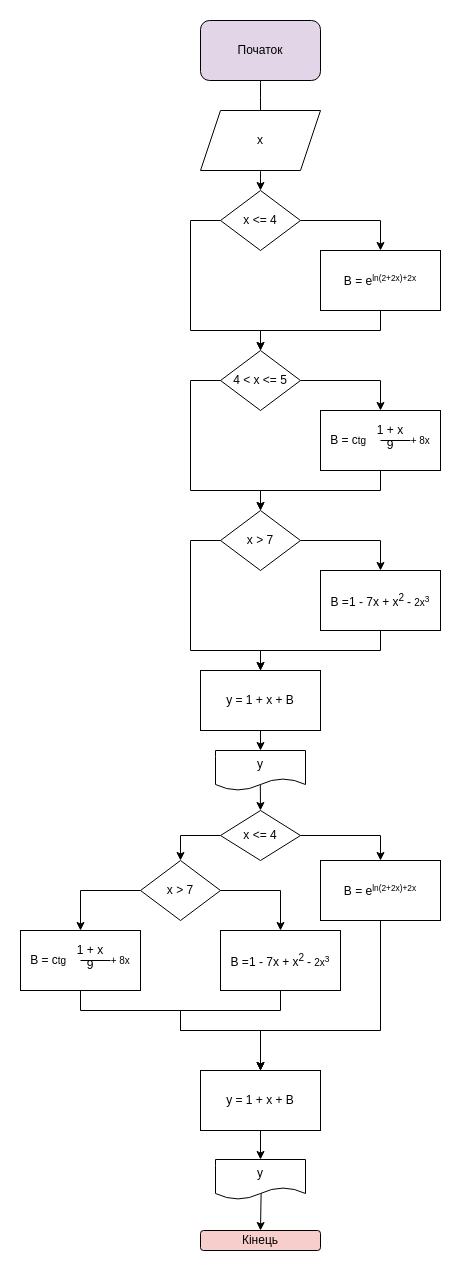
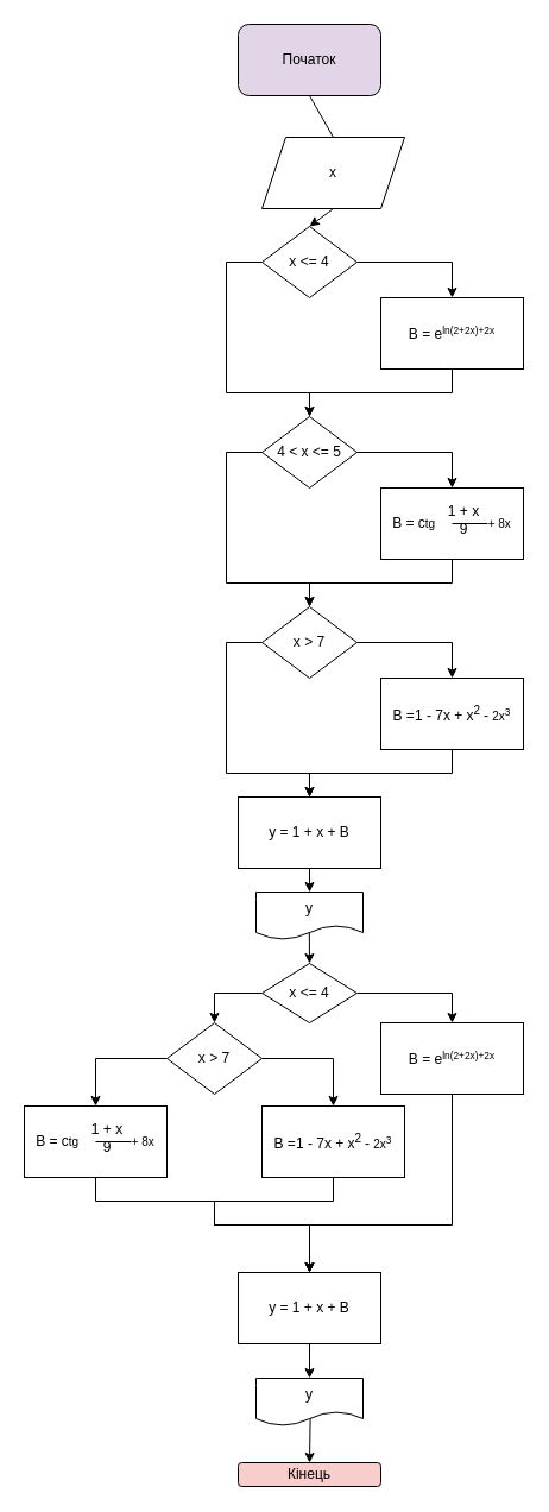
- <mxCell id="5" value="х" style="shape=parallelogram;perimeter=parallelogramPerimeter;whiteSpace=wrap;html=1;fixedSize=1;hachureGap=4;pointerEvents=0;" parent="1" vertex="1"><mxGeometry x="200" y="110" width="120" height="60" as="geometry" /></mxCell>
+ <mxCell id="5" value="х" style="shape=parallelogram;perimeter=parallelogramPerimeter;whiteSpace=wrap;html=1;fixedSize=1;hachureGap=4;pointerEvents=0;" parent="1" vertex="1"><mxGeometry x="220" y="115" width="120" height="60" as="geometry" /></mxCell>
